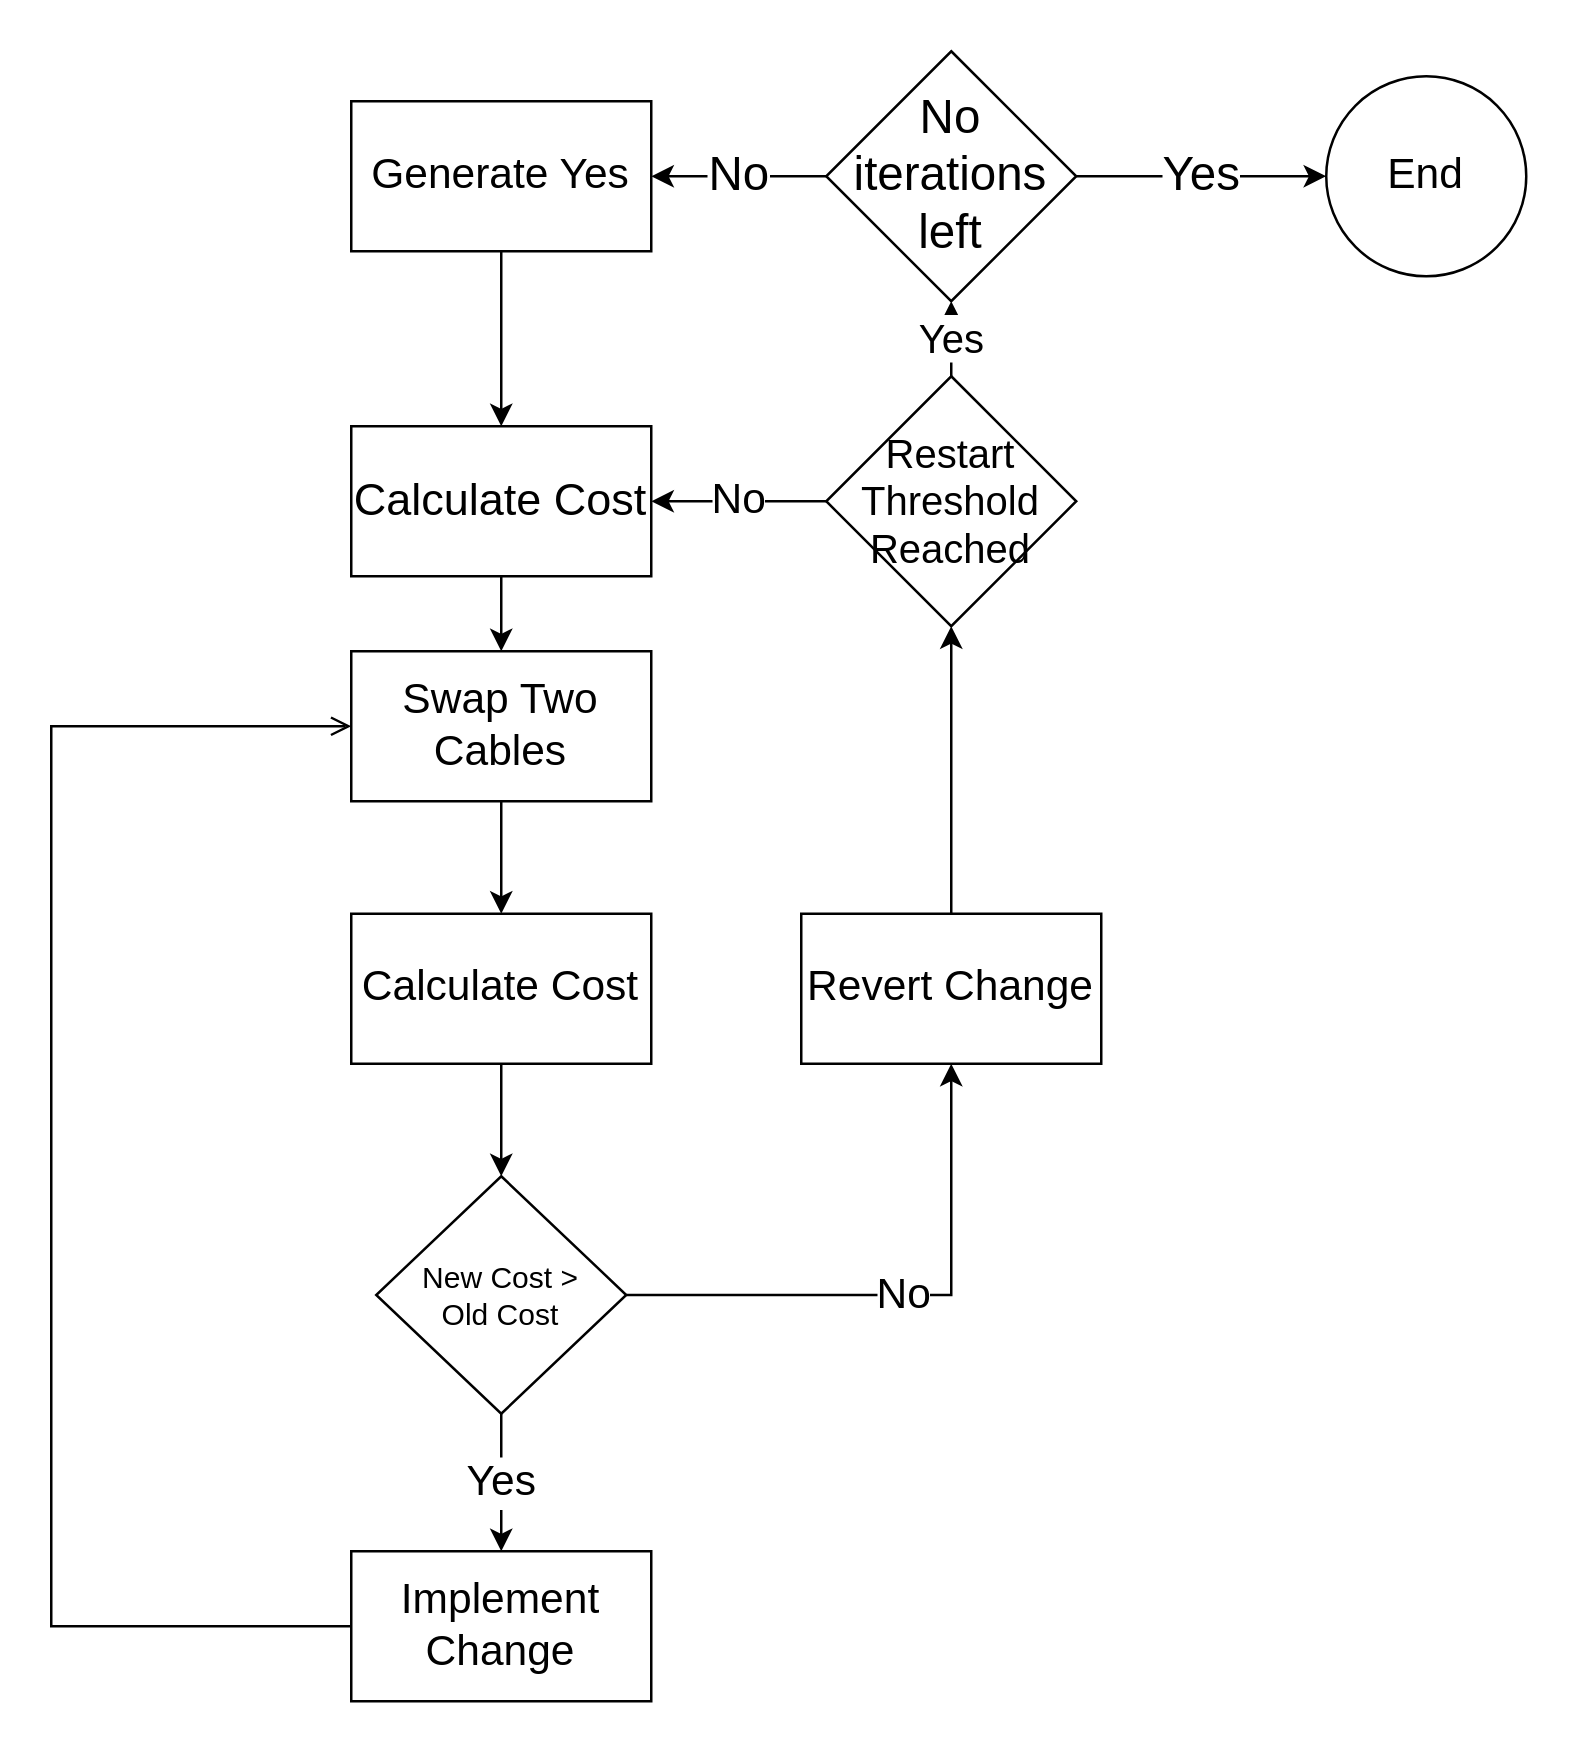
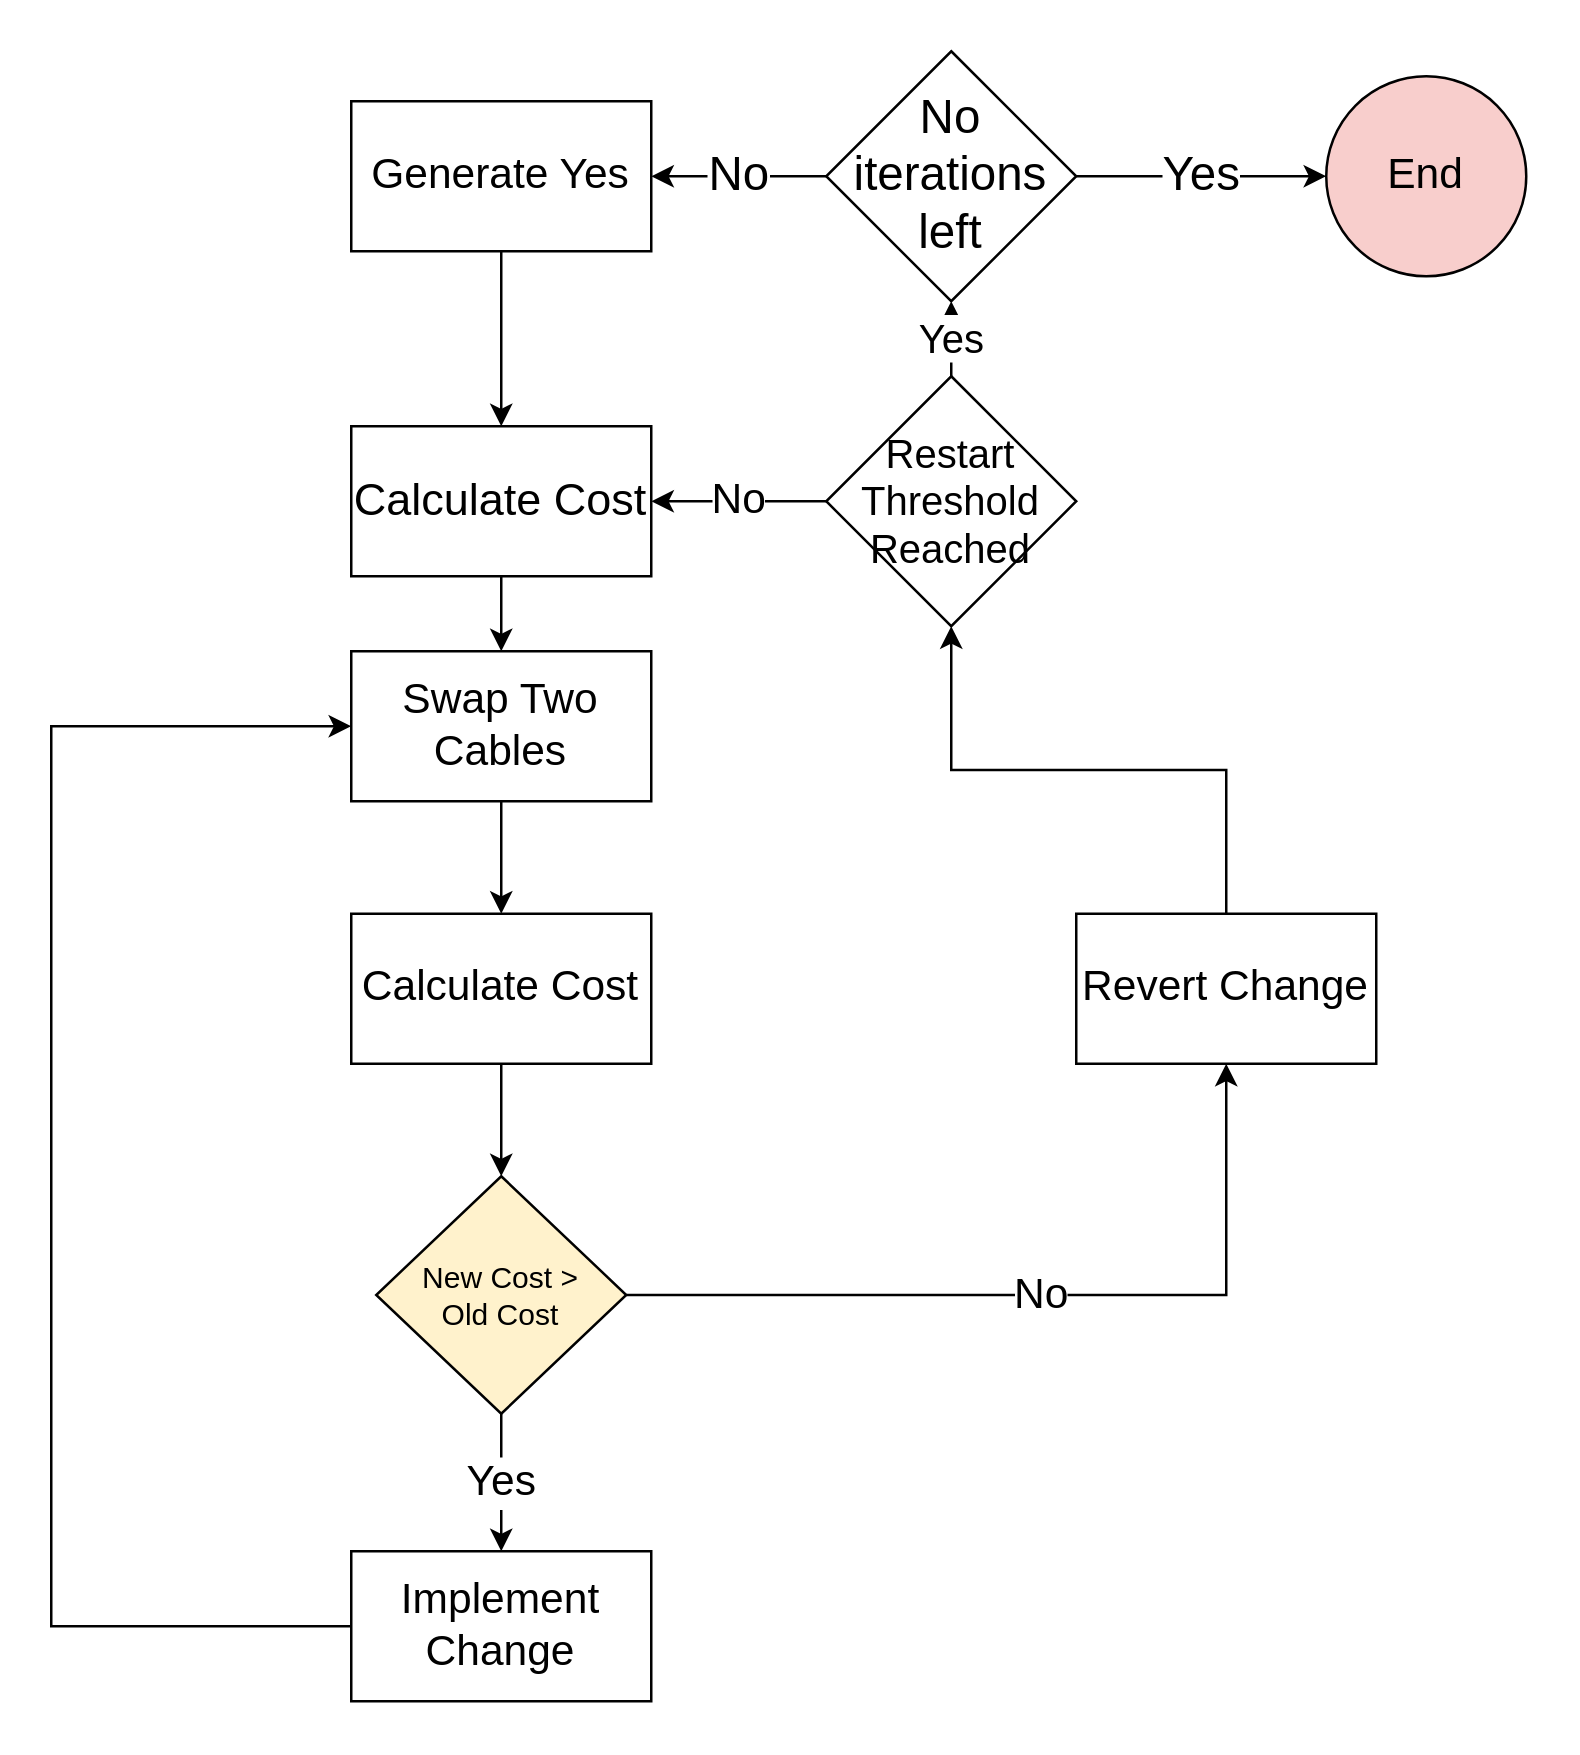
- <mxCell id="20" value="End" style="ellipse;whiteSpace=wrap;html=1;aspect=fixed;fontSize=17;" vertex="1" parent="1"><mxGeometry x="530" y="30" width="80" height="80" as="geometry" /></mxCell>
+ <mxCell id="20" value="End" style="ellipse;whiteSpace=wrap;html=1;aspect=fixed;fontSize=17;fillColor=#f8cecc;" vertex="1" parent="1"><mxGeometry x="530" y="30" width="80" height="80" as="geometry" /></mxCell>
- <mxCell id="13" style="edgeStyle=orthogonalEdgeStyle;rounded=0;orthogonalLoop=1;jettySize=auto;html=1;entryX=0;entryY=0.5;entryDx=0;entryDy=0;fontSize=16;endArrow=open;" edge="1" parent="1" source="14" target="5"><mxGeometry relative="1" as="geometry"><Array as="points"><mxPoint x="20" y="650" /><mxPoint x="20" y="290" /></Array></mxGeometry></mxCell>
+ <mxCell id="13" style="edgeStyle=orthogonalEdgeStyle;rounded=0;orthogonalLoop=1;jettySize=auto;html=1;entryX=0;entryY=0.5;entryDx=0;entryDy=0;fontSize=16;" edge="1" parent="1" source="14" target="5"><mxGeometry relative="1" as="geometry"><Array as="points"><mxPoint x="20" y="650" /><mxPoint x="20" y="290" /></Array></mxGeometry></mxCell>
- <mxCell id="16" value="&lt;font style=&quot;font-size: 17px;&quot;&gt;Revert Change&lt;br&gt;&lt;/font&gt;" style="rounded=0;whiteSpace=wrap;html=1;" vertex="1" parent="1"><mxGeometry x="320" y="365" width="120" height="60" as="geometry" /></mxCell>
+ <mxCell id="16" value="&lt;font style=&quot;font-size: 17px;&quot;&gt;Revert Change&lt;br&gt;&lt;/font&gt;" style="rounded=0;whiteSpace=wrap;html=1;" vertex="1" parent="1"><mxGeometry x="430" y="365" width="120" height="60" as="geometry" /></mxCell>
- <mxCell id="12" value="&lt;div&gt;New Cost &amp;gt;&lt;/div&gt;&lt;div&gt;Old Cost&lt;br&gt;&lt;/div&gt;" style="rhombus;whiteSpace=wrap;html=1;" vertex="1" parent="1"><mxGeometry x="150" y="470" width="100" height="95" as="geometry" /></mxCell>
+ <mxCell id="12" value="&lt;div&gt;New Cost &amp;gt;&lt;/div&gt;&lt;div&gt;Old Cost&lt;br&gt;&lt;/div&gt;" style="rhombus;whiteSpace=wrap;html=1;fillColor=#fff2cc;" vertex="1" parent="1"><mxGeometry x="150" y="470" width="100" height="95" as="geometry" /></mxCell>
